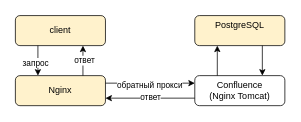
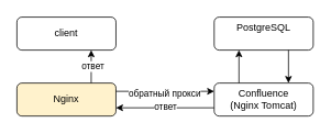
- <mxCell id="3" value="client" style="rounded=1;whiteSpace=wrap;html=1;fillColor=#fff2cc;" vertex="1" parent="1"><mxGeometry x="20" y="20" width="120" height="40" as="geometry" /></mxCell>
+ <mxCell id="3" value="client" style="rounded=1;whiteSpace=wrap;html=1;" vertex="1" parent="1"><mxGeometry x="20" y="20" width="120" height="40" as="geometry" /></mxCell>
- <mxCell id="5" value="&lt;div&gt;PostgreSQL&lt;/div&gt;&lt;div&gt;&lt;br&gt;&lt;/div&gt;" style="rounded=1;whiteSpace=wrap;html=1;fillColor=#fff2cc;" vertex="1" parent="1"><mxGeometry x="259" y="20" width="120" height="40" as="geometry" /></mxCell>
+ <mxCell id="5" value="&lt;div&gt;PostgreSQL&lt;/div&gt;&lt;div&gt;&lt;br&gt;&lt;/div&gt;" style="rounded=1;whiteSpace=wrap;html=1;" vertex="1" parent="1"><mxGeometry x="259" y="20" width="120" height="40" as="geometry" /></mxCell>
- <mxCell id="14" value="" style="endArrow=classic;html=1;rounded=0;entryX=0.25;entryY=0;entryDx=0;entryDy=0;exitX=0.25;exitY=1;exitDx=0;exitDy=0;" edge="1" parent="1" source="3" target="2"><mxGeometry width="50" height="50" relative="1" as="geometry"><mxPoint x="130" y="170" as="sourcePoint" /><mxPoint x="120" y="210" as="targetPoint" /></mxGeometry></mxCell>
- <mxCell id="15" value="запрос" style="edgeLabel;html=1;align=center;verticalAlign=middle;resizable=0;points=[];" vertex="1" connectable="0" parent="14"><mxGeometry x="0.078" y="-3" relative="1" as="geometry"><mxPoint as="offset" /></mxGeometry></mxCell>
